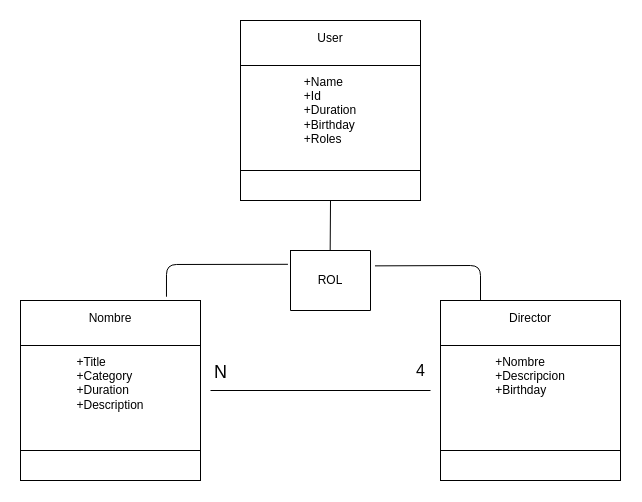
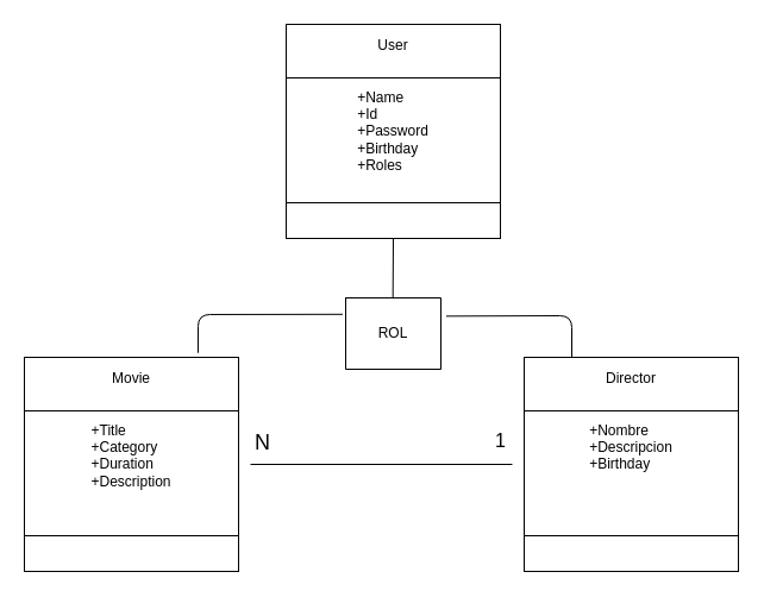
- <mxCell id="3" value="&lt;div style=&quot;&quot;&gt;&lt;span style=&quot;background-color: initial;&quot;&gt;User&lt;/span&gt;&lt;/div&gt;&lt;div style=&quot;&quot;&gt;&lt;br&gt;&lt;/div&gt;&lt;div style=&quot;&quot;&gt;&lt;br&gt;&lt;/div&gt;&lt;div style=&quot;text-align: justify;&quot;&gt;&lt;span style=&quot;background-color: initial;&quot;&gt;+Name&lt;/span&gt;&lt;/div&gt;&lt;div style=&quot;text-align: justify;&quot;&gt;&lt;span style=&quot;background-color: initial;&quot;&gt;+Id&lt;/span&gt;&lt;/div&gt;&lt;div style=&quot;text-align: justify;&quot;&gt;&lt;span style=&quot;background-color: initial;&quot;&gt;+Duration&lt;/span&gt;&lt;/div&gt;&lt;div style=&quot;text-align: justify;&quot;&gt;&lt;span style=&quot;background-color: initial;&quot;&gt;+Birthday&lt;/span&gt;&lt;/div&gt;&lt;div style=&quot;text-align: justify;&quot;&gt;&lt;span style=&quot;background-color: initial;&quot;&gt;+Roles&lt;/span&gt;&lt;/div&gt;&lt;div style=&quot;text-align: justify;&quot;&gt;&lt;br&gt;&lt;/div&gt;&lt;div style=&quot;text-align: justify;&quot;&gt;&lt;br&gt;&lt;/div&gt;&lt;div style=&quot;&quot;&gt;&lt;br&gt;&lt;/div&gt;" style="whiteSpace=wrap;html=1;aspect=fixed;" parent="1" vertex="1"><mxGeometry x="240" y="20" width="180" height="180" as="geometry" /></mxCell>
+ <mxCell id="3" value="&lt;div style=&quot;&quot;&gt;&lt;span style=&quot;background-color: initial;&quot;&gt;User&lt;/span&gt;&lt;/div&gt;&lt;div style=&quot;&quot;&gt;&lt;br&gt;&lt;/div&gt;&lt;div style=&quot;&quot;&gt;&lt;br&gt;&lt;/div&gt;&lt;div style=&quot;text-align: justify;&quot;&gt;&lt;span style=&quot;background-color: initial;&quot;&gt;+Name&lt;/span&gt;&lt;/div&gt;&lt;div style=&quot;text-align: justify;&quot;&gt;&lt;span style=&quot;background-color: initial;&quot;&gt;+Id&lt;/span&gt;&lt;/div&gt;&lt;div style=&quot;text-align: justify;&quot;&gt;&lt;span style=&quot;background-color: initial;&quot;&gt;+Password&lt;/span&gt;&lt;/div&gt;&lt;div style=&quot;text-align: justify;&quot;&gt;&lt;span style=&quot;background-color: initial;&quot;&gt;+Birthday&lt;/span&gt;&lt;/div&gt;&lt;div style=&quot;text-align: justify;&quot;&gt;&lt;span style=&quot;background-color: initial;&quot;&gt;+Roles&lt;/span&gt;&lt;/div&gt;&lt;div style=&quot;text-align: justify;&quot;&gt;&lt;br&gt;&lt;/div&gt;&lt;div style=&quot;text-align: justify;&quot;&gt;&lt;br&gt;&lt;/div&gt;&lt;div style=&quot;&quot;&gt;&lt;br&gt;&lt;/div&gt;" style="whiteSpace=wrap;html=1;aspect=fixed;" parent="1" vertex="1"><mxGeometry x="240" y="20" width="180" height="180" as="geometry" /></mxCell>
- <mxCell id="14" value="4" style="text;strokeColor=none;fillColor=none;html=1;fontSize=16;fontStyle=0;verticalAlign=middle;align=center;spacing=2;" parent="1" vertex="1"><mxGeometry x="390" y="360" width="60" height="20" as="geometry" /></mxCell>
+ <mxCell id="14" value="1" style="text;strokeColor=none;fillColor=none;html=1;fontSize=16;fontStyle=0;verticalAlign=middle;align=center;spacing=2;" parent="1" vertex="1"><mxGeometry x="390" y="360" width="60" height="20" as="geometry" /></mxCell>
- <mxCell id="6" value="&lt;div style=&quot;&quot;&gt;Nombre&lt;/div&gt;&lt;div style=&quot;&quot;&gt;&lt;br&gt;&lt;/div&gt;&lt;div style=&quot;text-align: justify;&quot;&gt;&lt;span style=&quot;background-color: initial;&quot;&gt;&lt;br&gt;&lt;/span&gt;&lt;/div&gt;&lt;div style=&quot;text-align: justify;&quot;&gt;&lt;span style=&quot;background-color: initial;&quot;&gt;+Title&lt;/span&gt;&lt;/div&gt;&lt;div style=&quot;text-align: justify;&quot;&gt;&lt;span style=&quot;background-color: initial;&quot;&gt;+Category&lt;/span&gt;&lt;/div&gt;&lt;div style=&quot;text-align: justify;&quot;&gt;&lt;span style=&quot;background-color: initial;&quot;&gt;+Duration&lt;/span&gt;&lt;/div&gt;&lt;div style=&quot;text-align: justify;&quot;&gt;&lt;span style=&quot;background-color: initial;&quot;&gt;+Description&lt;/span&gt;&lt;/div&gt;&lt;div style=&quot;text-align: justify;&quot;&gt;&lt;br&gt;&lt;/div&gt;&lt;div style=&quot;text-align: justify;&quot;&gt;&lt;br&gt;&lt;/div&gt;&lt;div style=&quot;text-align: justify;&quot;&gt;&lt;br&gt;&lt;/div&gt;&lt;div style=&quot;&quot;&gt;&lt;br&gt;&lt;/div&gt;" style="whiteSpace=wrap;html=1;aspect=fixed;" parent="1" vertex="1"><mxGeometry x="20" y="300" width="180" height="180" as="geometry" /></mxCell>
+ <mxCell id="6" value="&lt;div style=&quot;&quot;&gt;Movie&lt;/div&gt;&lt;div style=&quot;&quot;&gt;&lt;br&gt;&lt;/div&gt;&lt;div style=&quot;text-align: justify;&quot;&gt;&lt;span style=&quot;background-color: initial;&quot;&gt;&lt;br&gt;&lt;/span&gt;&lt;/div&gt;&lt;div style=&quot;text-align: justify;&quot;&gt;&lt;span style=&quot;background-color: initial;&quot;&gt;+Title&lt;/span&gt;&lt;/div&gt;&lt;div style=&quot;text-align: justify;&quot;&gt;&lt;span style=&quot;background-color: initial;&quot;&gt;+Category&lt;/span&gt;&lt;/div&gt;&lt;div style=&quot;text-align: justify;&quot;&gt;&lt;span style=&quot;background-color: initial;&quot;&gt;+Duration&lt;/span&gt;&lt;/div&gt;&lt;div style=&quot;text-align: justify;&quot;&gt;&lt;span style=&quot;background-color: initial;&quot;&gt;+Description&lt;/span&gt;&lt;/div&gt;&lt;div style=&quot;text-align: justify;&quot;&gt;&lt;br&gt;&lt;/div&gt;&lt;div style=&quot;text-align: justify;&quot;&gt;&lt;br&gt;&lt;/div&gt;&lt;div style=&quot;text-align: justify;&quot;&gt;&lt;br&gt;&lt;/div&gt;&lt;div style=&quot;&quot;&gt;&lt;br&gt;&lt;/div&gt;" style="whiteSpace=wrap;html=1;aspect=fixed;" parent="1" vertex="1"><mxGeometry x="20" y="300" width="180" height="180" as="geometry" /></mxCell>
